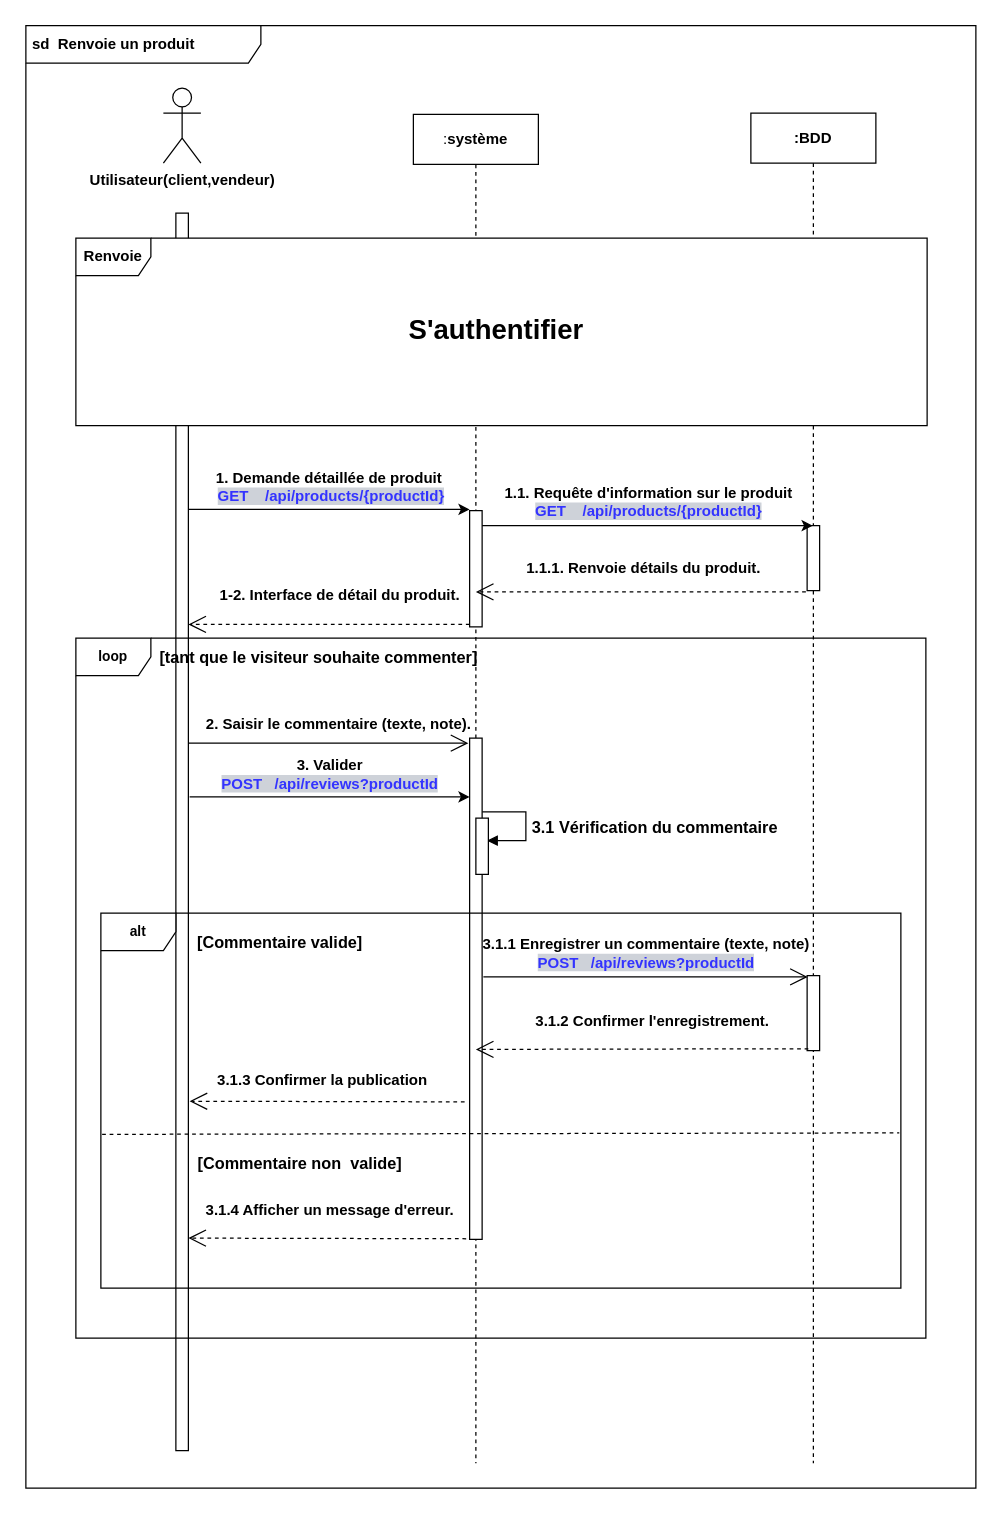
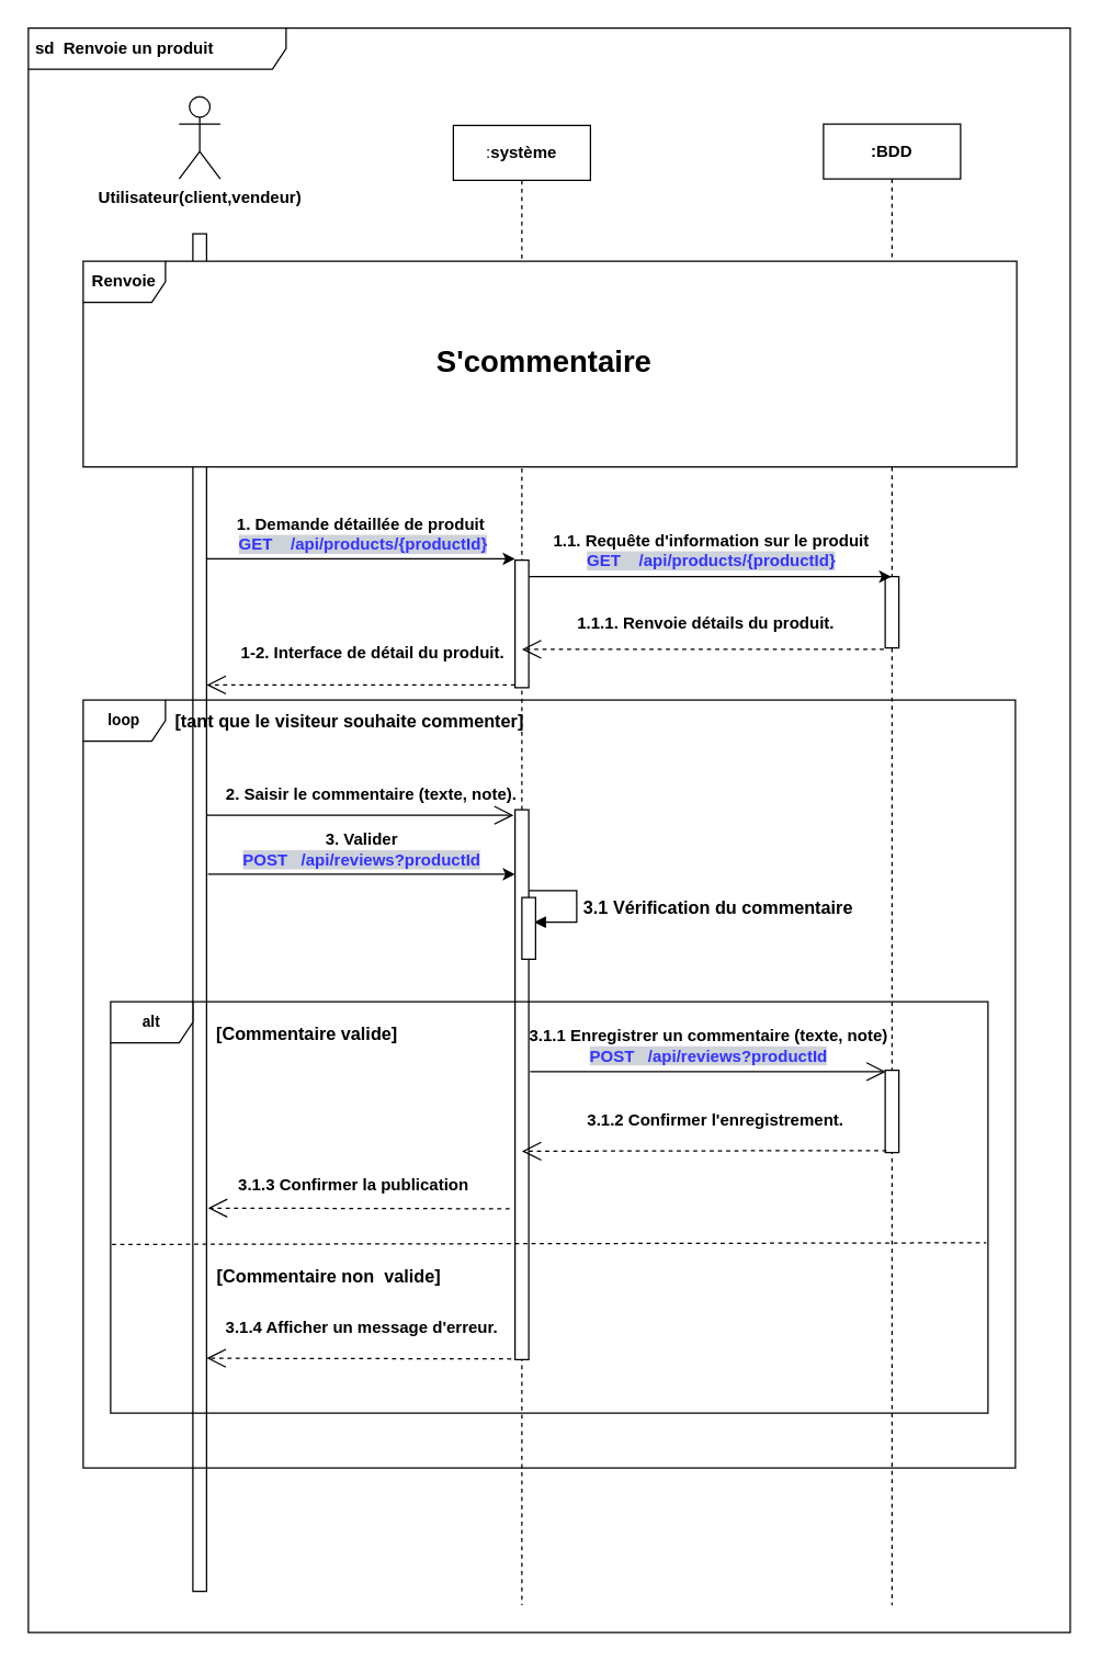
- <mxCell id="42" value="&lt;font style=&quot;font-size: 22px;&quot;&gt;&lt;b style=&quot;&quot;&gt;S'authentifier&lt;/b&gt;&lt;/font&gt;" style="text;html=1;align=center;verticalAlign=middle;resizable=0;points=[];autosize=1;strokeColor=none;fillColor=none;" vertex="1" parent="1"><mxGeometry x="316" y="244" width="160" height="40" as="geometry" /></mxCell>
+ <mxCell id="42" value="&lt;font style=&quot;font-size: 22px;&quot;&gt;&lt;b style=&quot;&quot;&gt;S'commentaire&lt;/b&gt;&lt;/font&gt;" style="text;html=1;align=center;verticalAlign=middle;resizable=0;points=[];autosize=1;strokeColor=none;fillColor=none;" vertex="1" parent="1"><mxGeometry x="316" y="244" width="160" height="40" as="geometry" /></mxCell>
